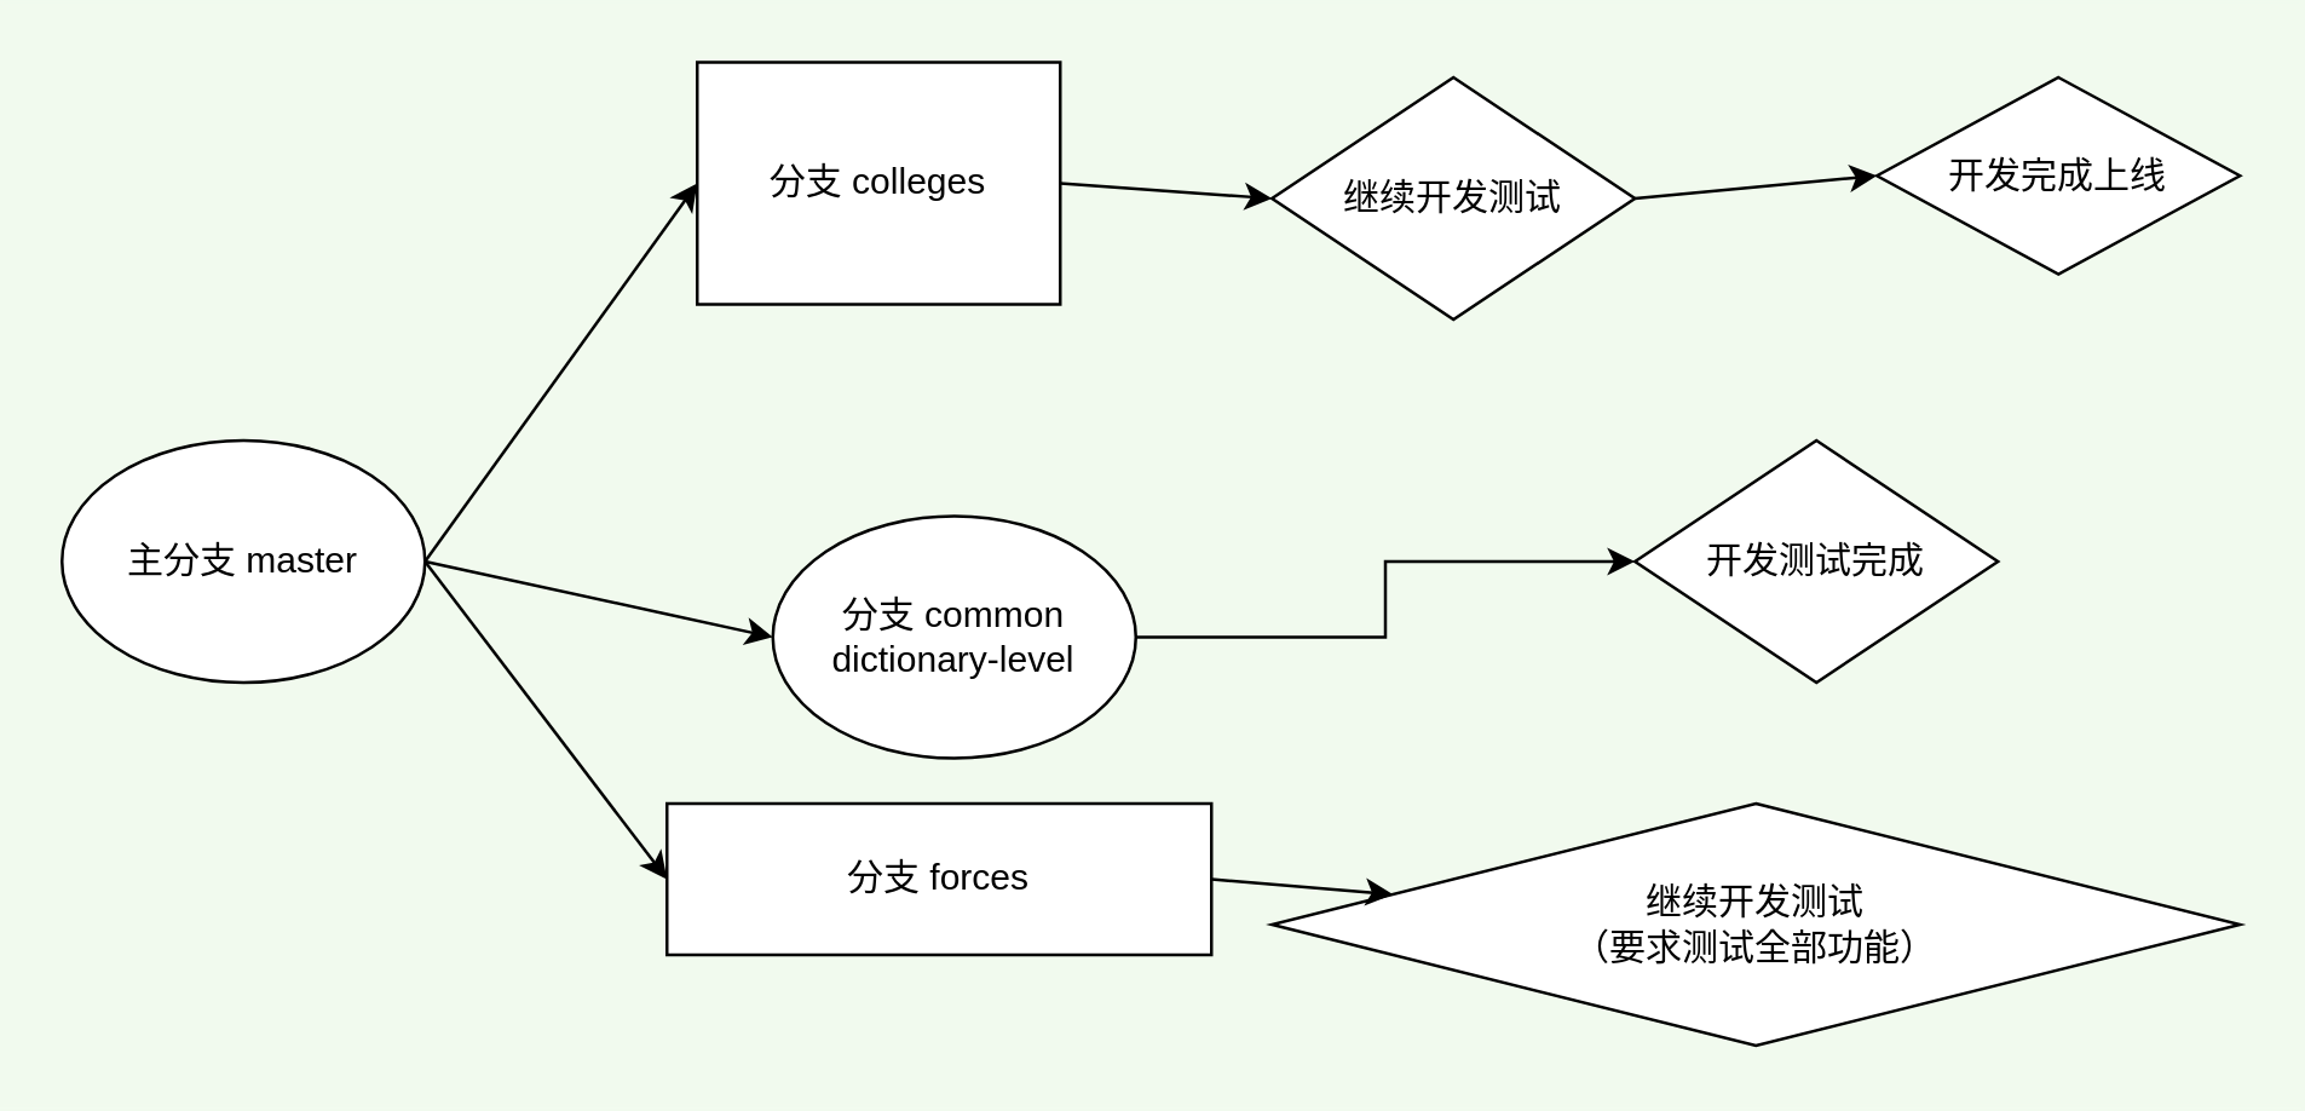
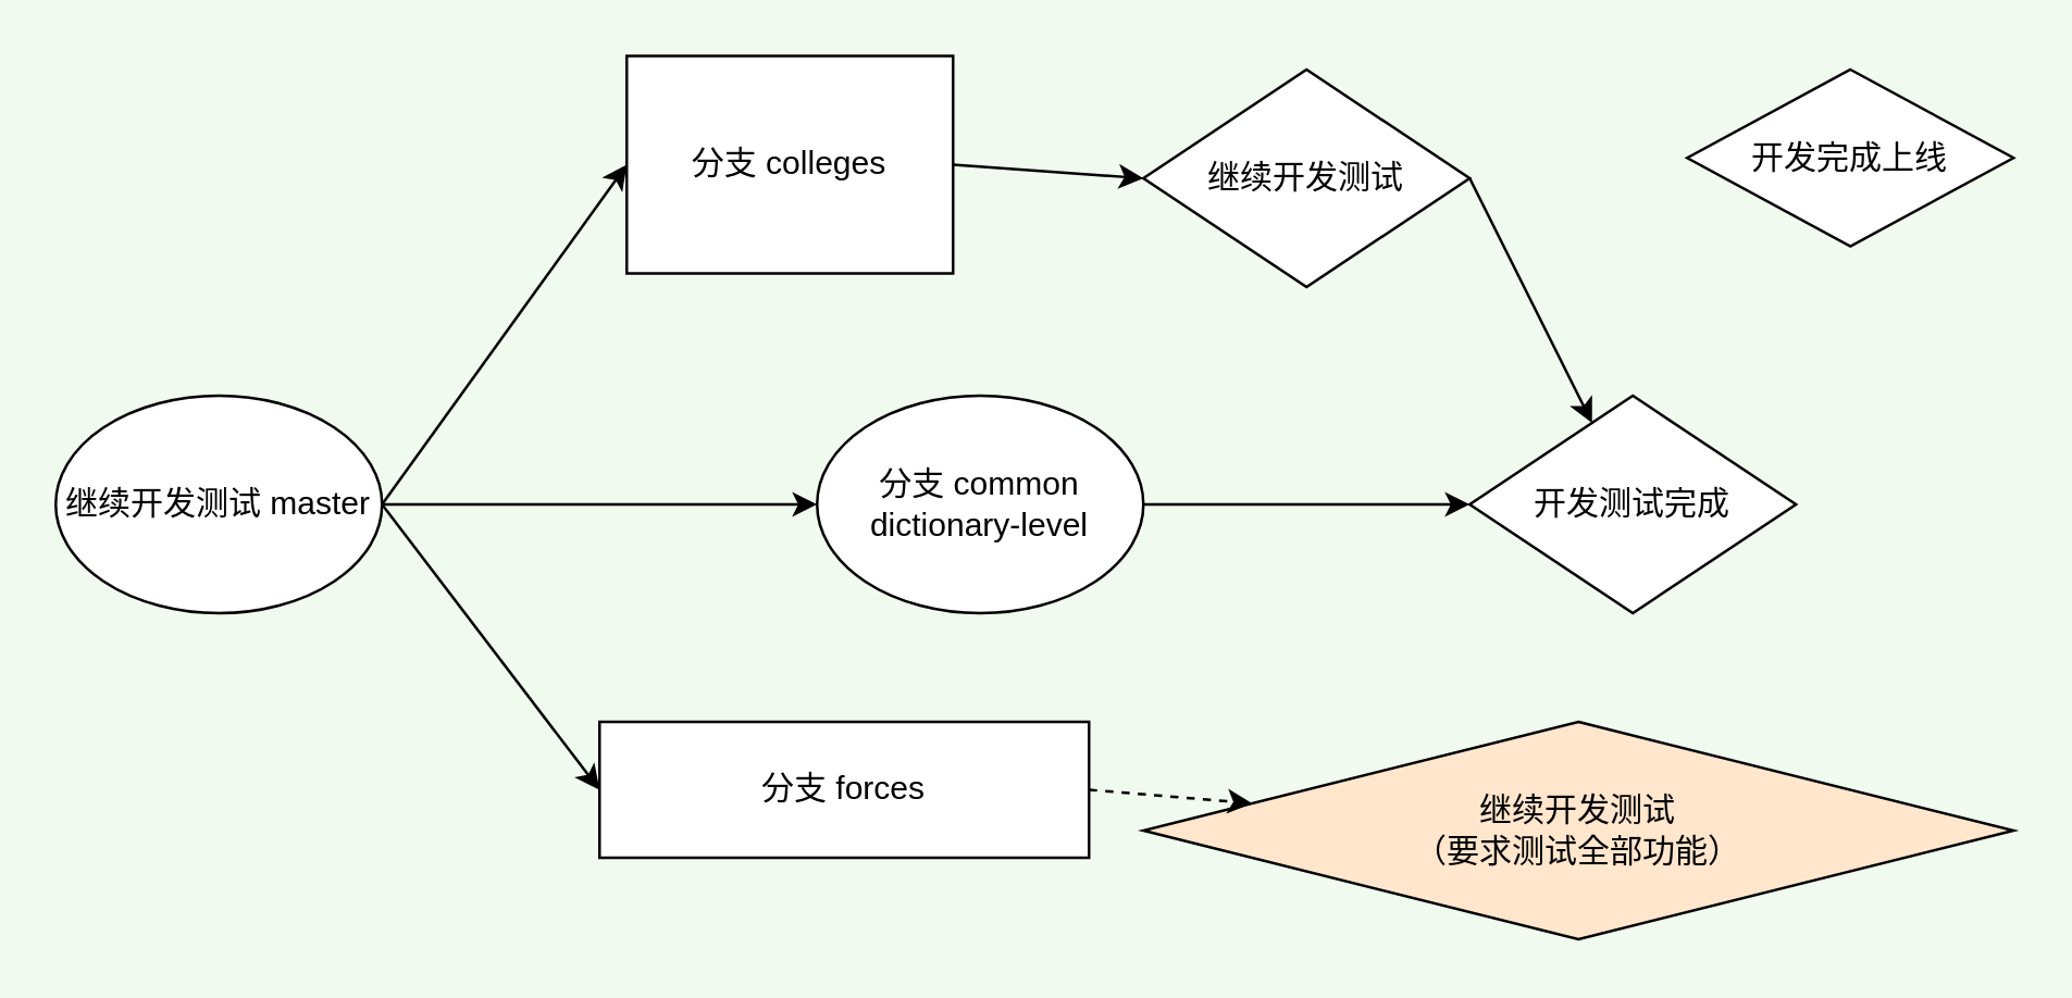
- <mxCell id="12" value="" style="endArrow=classic;html=1;rounded=0;entryX=0;entryY=0.5;entryDx=0;entryDy=0;exitX=1;exitY=0.5;exitDx=0;exitDy=0;" parent="1" source="7" target="11" edge="1"><mxGeometry width="50" height="50" relative="1" as="geometry"><mxPoint x="460" y="245" as="sourcePoint" /><mxPoint x="510" y="195" as="targetPoint" /></mxGeometry></mxCell>
+ <mxCell id="12" value="" style="endArrow=classic;html=1;rounded=0;exitX=1;exitY=0.5;exitDx=0;exitDy=0;" parent="1" source="7" target="16" edge="1"><mxGeometry width="50" height="50" relative="1" as="geometry"><mxPoint x="460" y="245" as="sourcePoint" /><mxPoint x="510" y="195" as="targetPoint" /></mxGeometry></mxCell>
- <mxCell id="2" value="主分支 master" style="ellipse;whiteSpace=wrap;html=1;" parent="1" vertex="1"><mxGeometry x="20" y="145" width="120" height="80" as="geometry" /></mxCell>
+ <mxCell id="2" value="继续开发测试 master" style="ellipse;whiteSpace=wrap;html=1;" parent="1" vertex="1"><mxGeometry x="20" y="145" width="120" height="80" as="geometry" /></mxCell>
- <mxCell id="14" value="分支 common&lt;br&gt;dictionary-level" style="ellipse;whiteSpace=wrap;html=1;" vertex="1" parent="1"><mxGeometry x="255" y="170" width="120" height="80" as="geometry" /></mxCell>
+ <mxCell id="14" value="分支 common&lt;br&gt;dictionary-level" style="ellipse;whiteSpace=wrap;html=1;" vertex="1" parent="1"><mxGeometry x="300" y="145" width="120" height="80" as="geometry" /></mxCell>
- <mxCell id="10" value="" style="endArrow=classic;html=1;rounded=0;exitX=1;exitY=0.5;exitDx=0;exitDy=0;" parent="1" source="4" target="9" edge="1"><mxGeometry width="50" height="50" relative="1" as="geometry"><mxPoint x="350" y="115" as="sourcePoint" /><mxPoint x="430" y="115" as="targetPoint" /></mxGeometry></mxCell>
+ <mxCell id="10" value="" style="endArrow=classic;html=1;rounded=0;exitX=1;exitY=0.5;exitDx=0;exitDy=0;dashed=1;" parent="1" source="4" target="9" edge="1"><mxGeometry width="50" height="50" relative="1" as="geometry"><mxPoint x="350" y="115" as="sourcePoint" /><mxPoint x="430" y="115" as="targetPoint" /></mxGeometry></mxCell>
- <mxCell id="9" value="继续开发测试&lt;br&gt;（要求测试全部功能）" style="rhombus;whiteSpace=wrap;html=1;" parent="1" vertex="1"><mxGeometry x="420" y="265" width="320" height="80" as="geometry" /></mxCell>
+ <mxCell id="9" value="继续开发测试&lt;br&gt;（要求测试全部功能）" style="rhombus;whiteSpace=wrap;html=1;fillColor=#ffe6cc;" parent="1" vertex="1"><mxGeometry x="420" y="265" width="320" height="80" as="geometry" /></mxCell>
